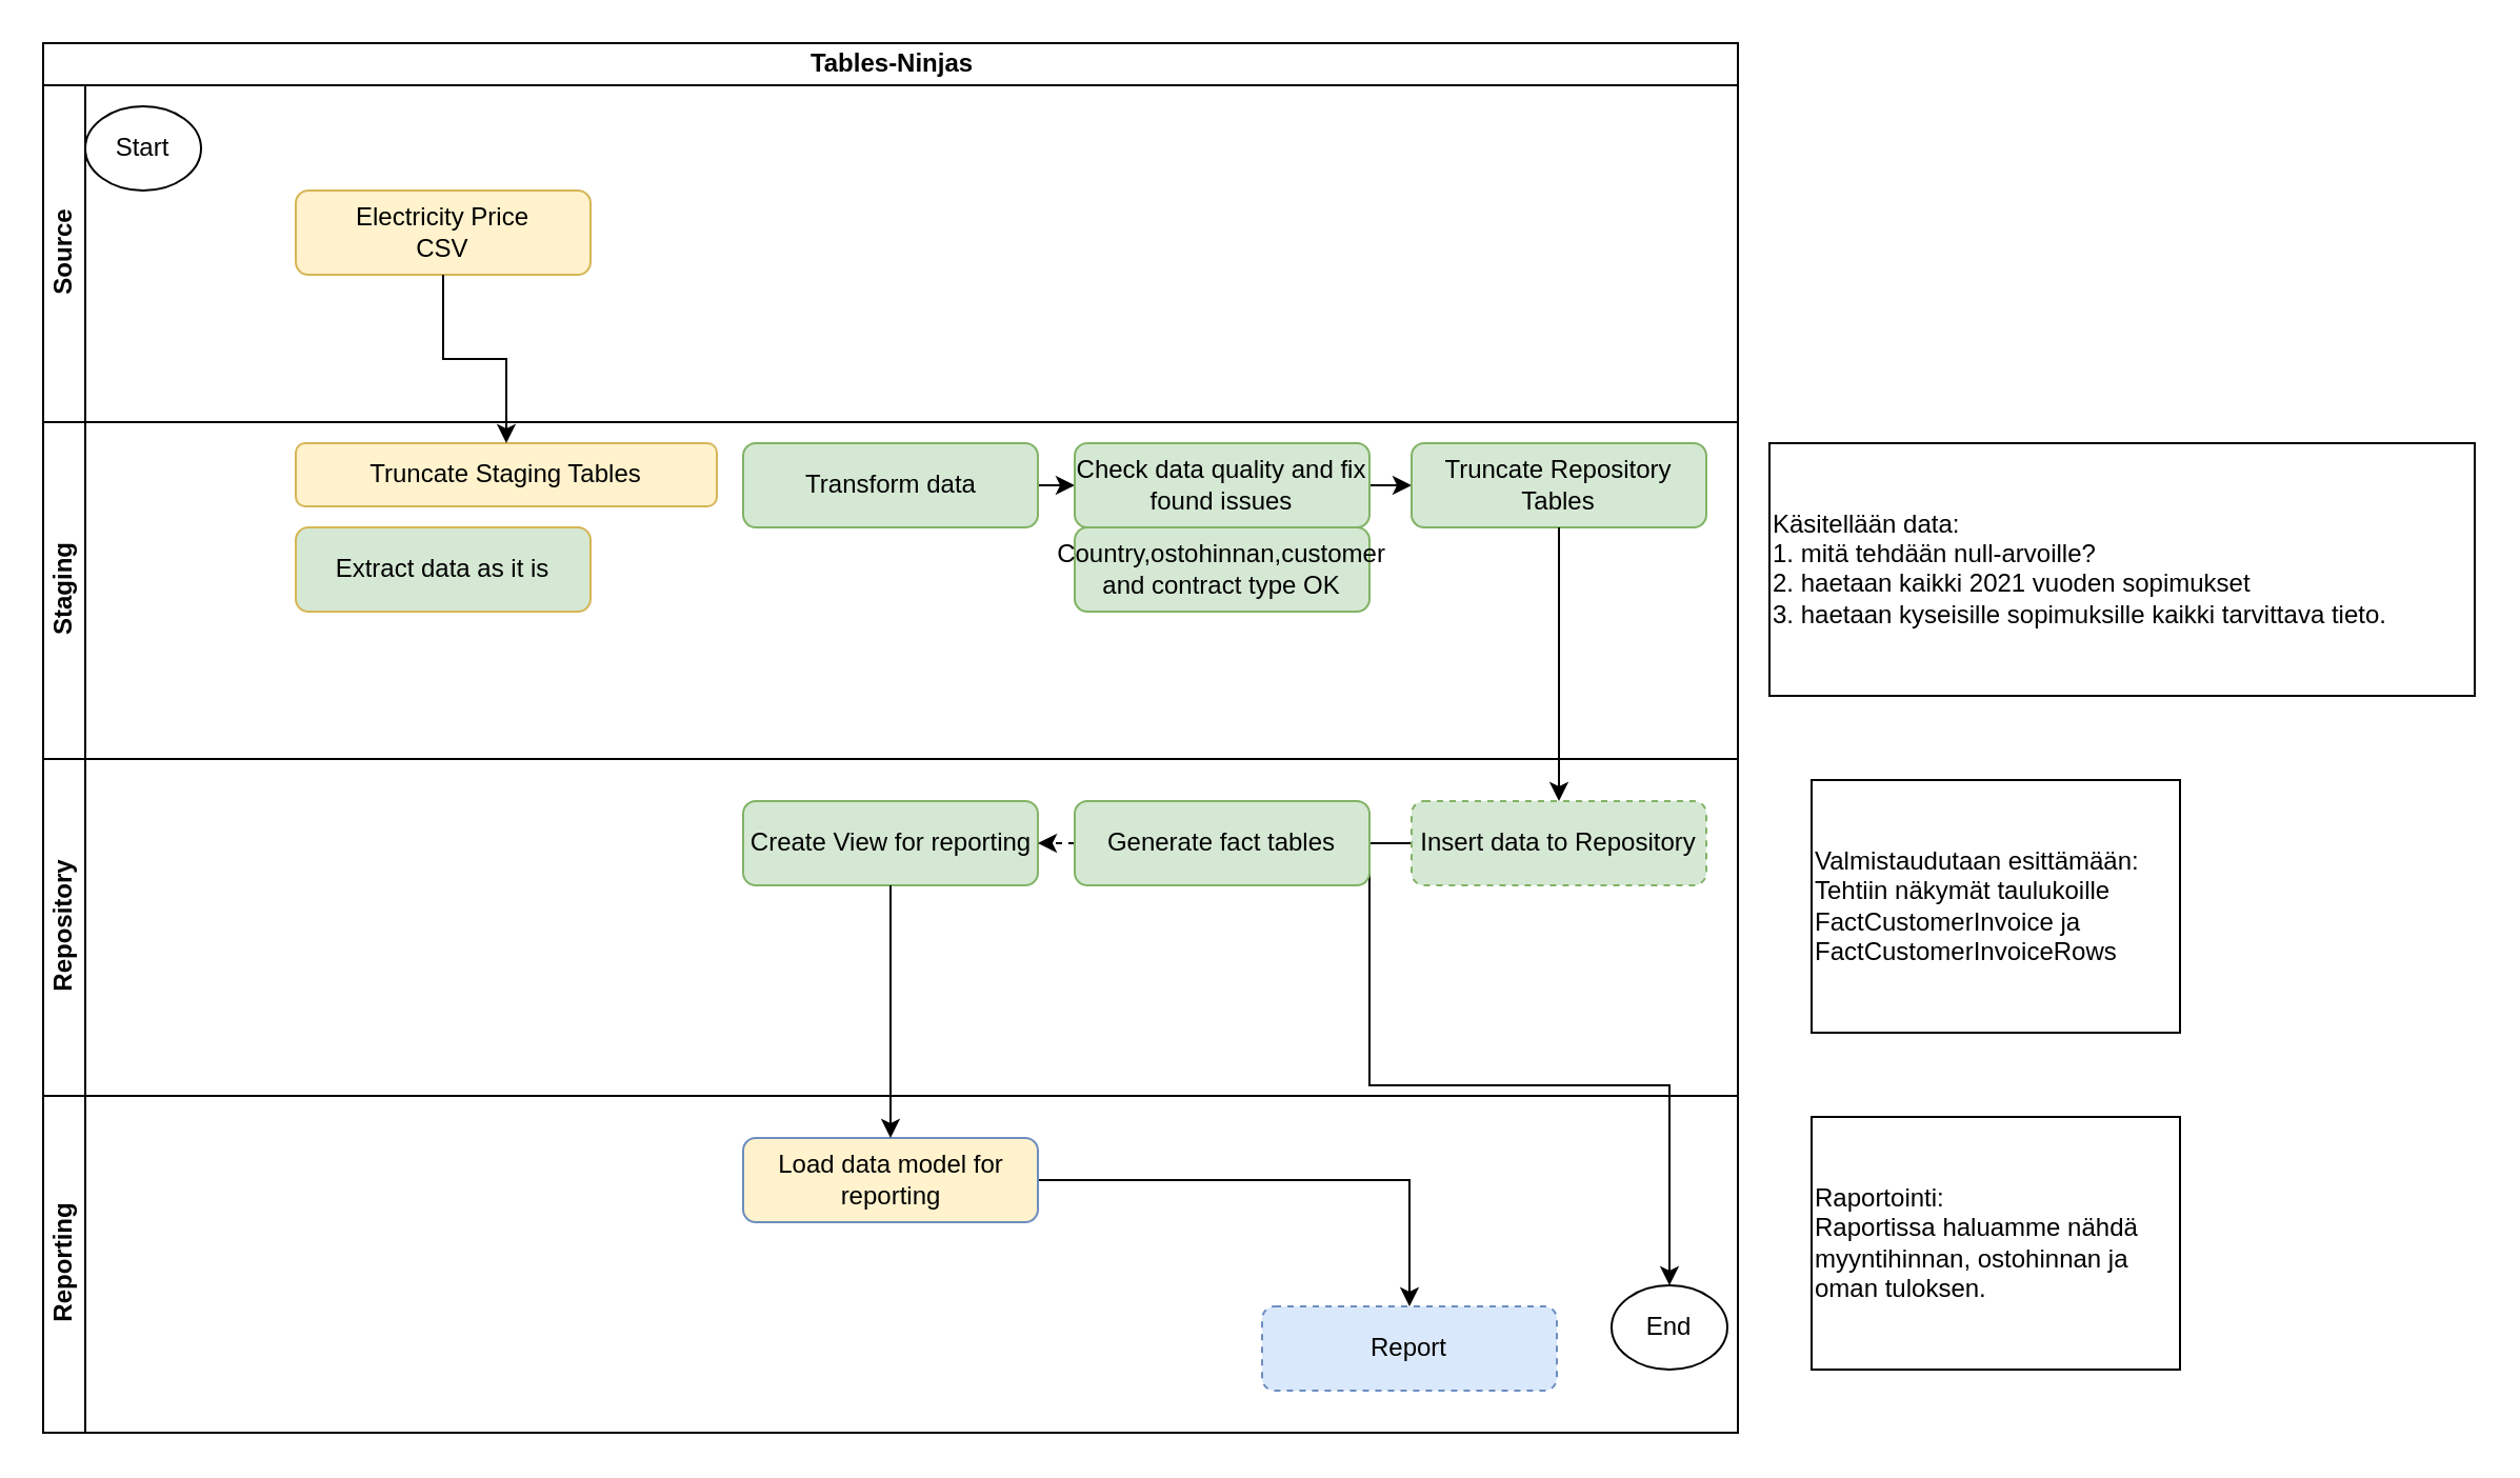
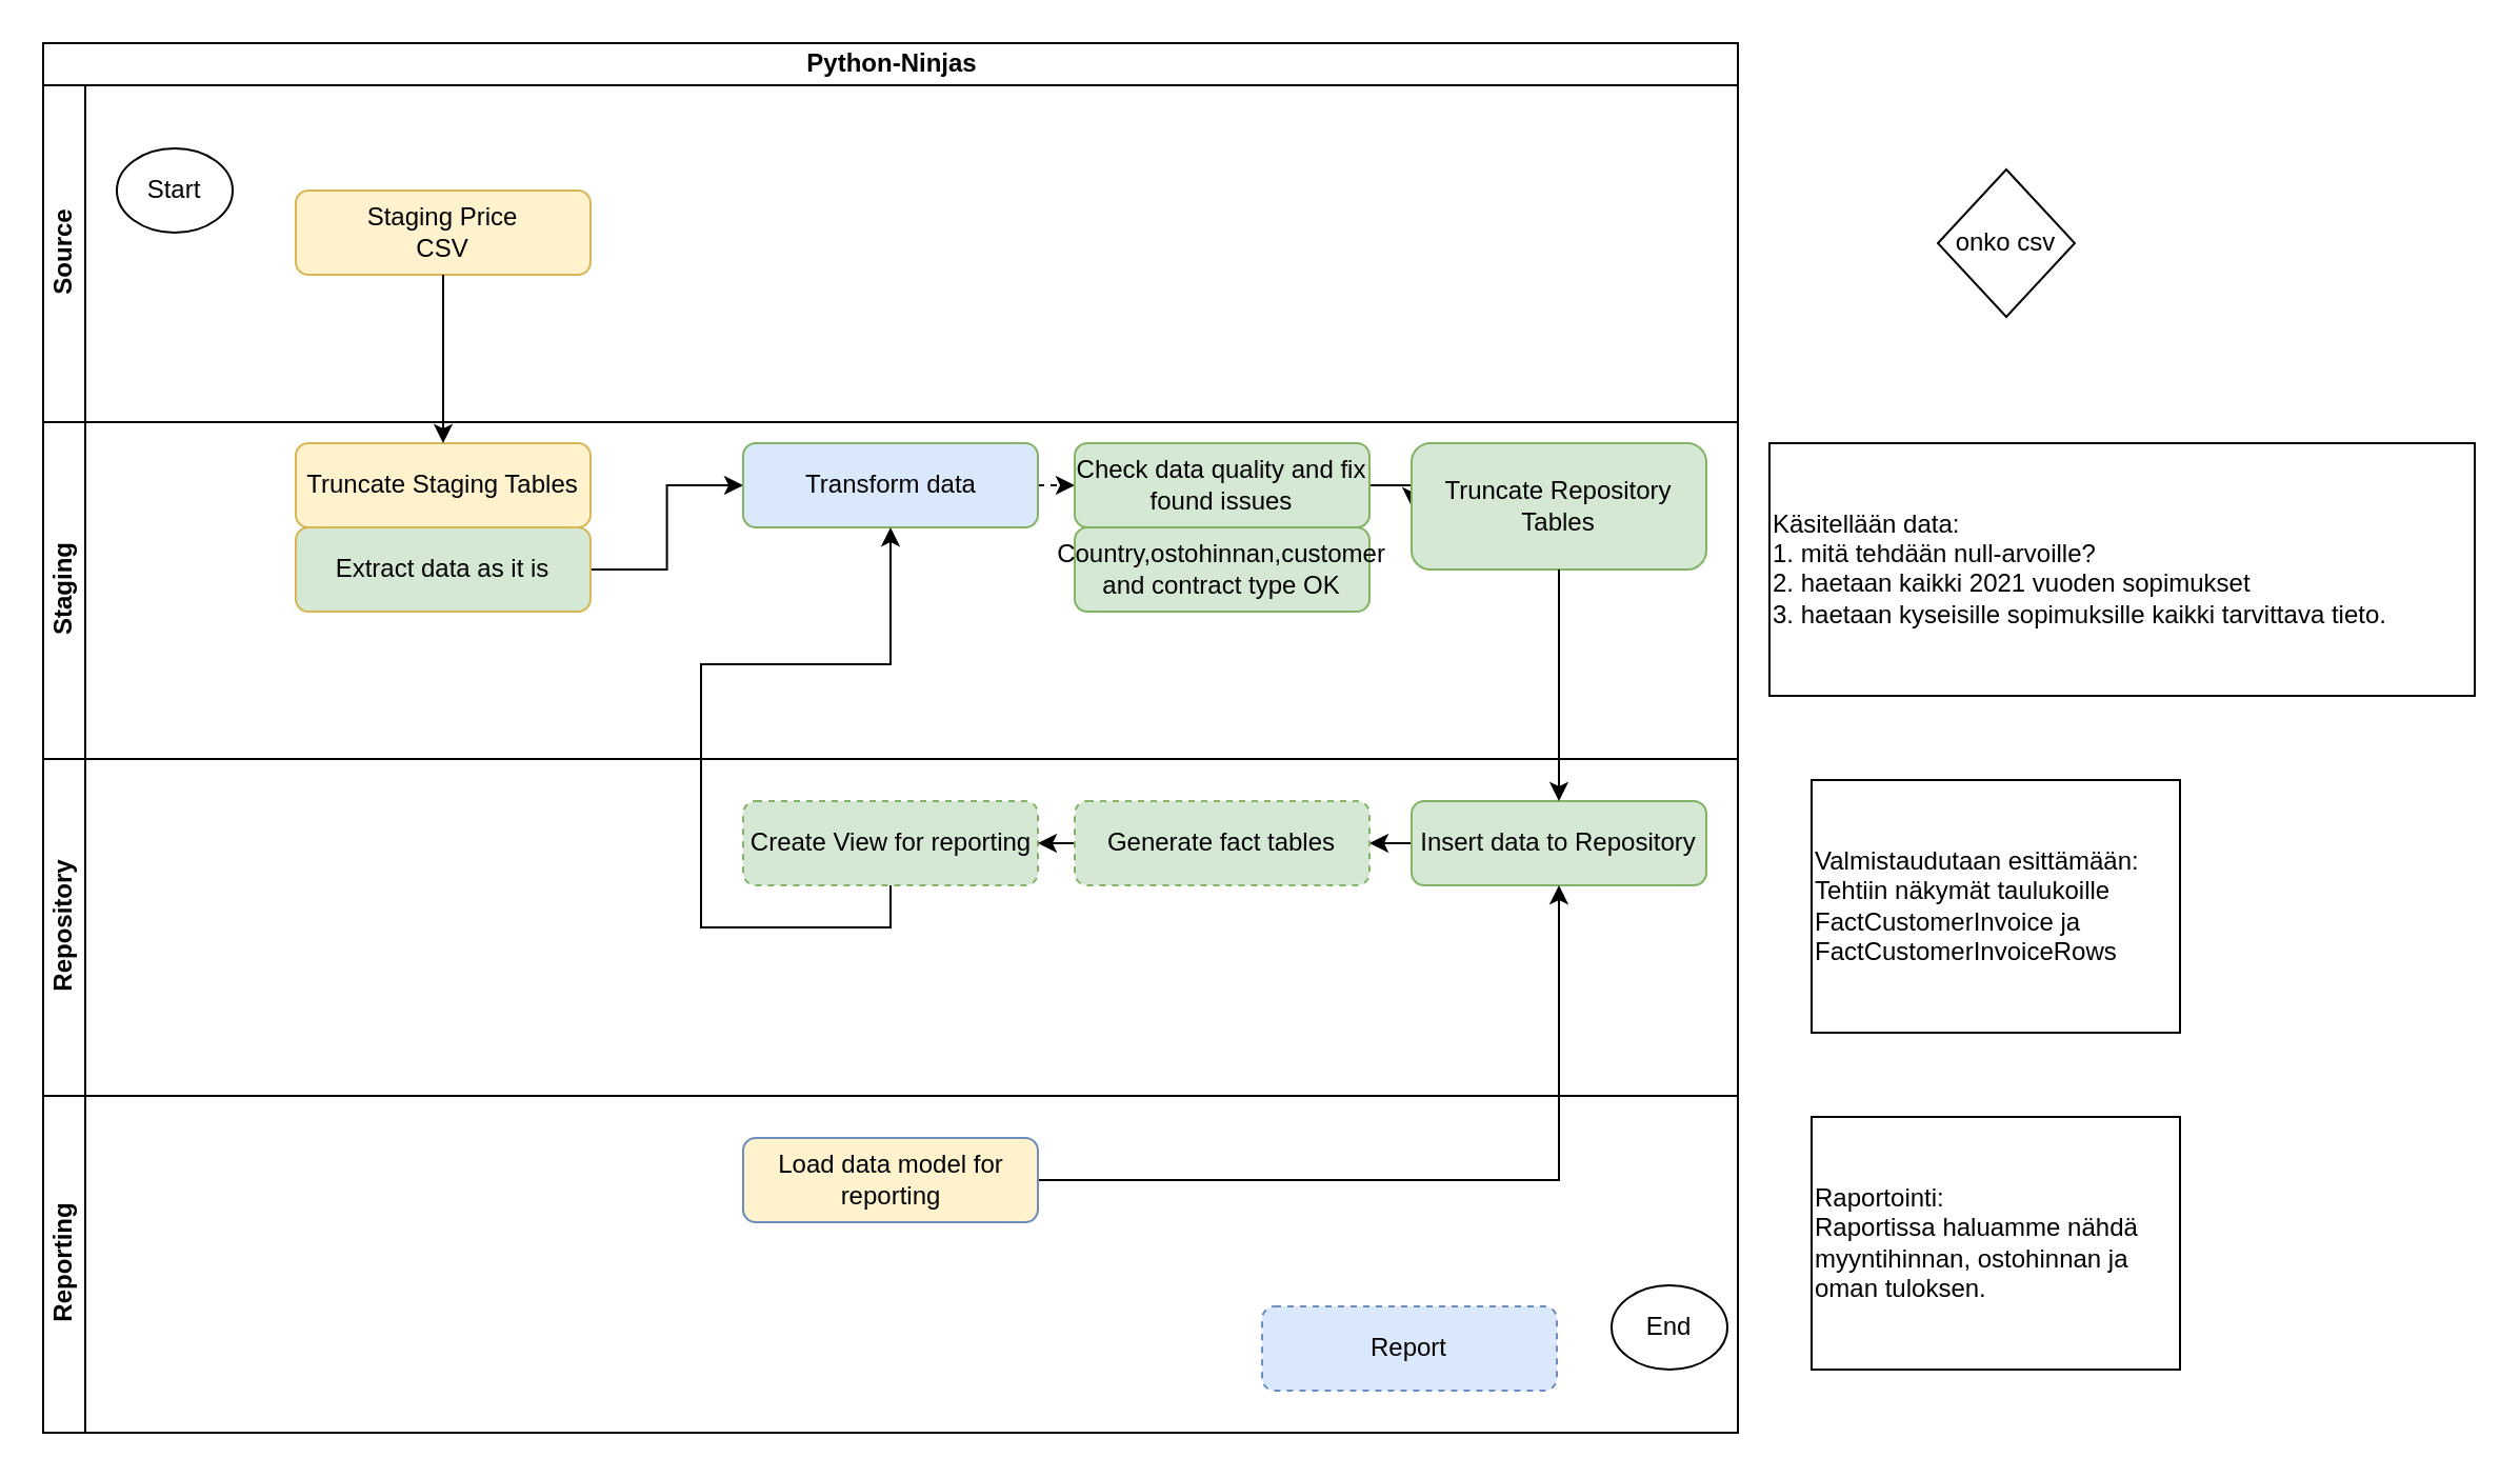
- <mxCell id="2" value="Tables-Ninjas" style="swimlane;childLayout=stackLayout;resizeParent=1;resizeParentMax=0;horizontal=1;startSize=20;horizontalStack=0;html=1;swimlaneFillColor=none;gradientDirection=radial;" parent="1" vertex="1"><mxGeometry x="20" y="20" width="805" height="660" as="geometry" /></mxCell>
+ <mxCell id="2" value="Python-Ninjas" style="swimlane;childLayout=stackLayout;resizeParent=1;resizeParentMax=0;horizontal=1;startSize=20;horizontalStack=0;html=1;swimlaneFillColor=none;gradientDirection=radial;" parent="1" vertex="1"><mxGeometry x="20" y="20" width="805" height="660" as="geometry" /></mxCell>
- <mxCell id="4" value="Start" style="ellipse;whiteSpace=wrap;html=1;fillColor=default;" parent="3" vertex="1"><mxGeometry x="20" y="10" width="55" height="40" as="geometry" /></mxCell>
+ <mxCell id="4" value="Start" style="ellipse;whiteSpace=wrap;html=1;fillColor=default;" parent="3" vertex="1"><mxGeometry x="35" y="30" width="55" height="40" as="geometry" /></mxCell>
- <mxCell id="5" value="Electricity Price&lt;div&gt;CSV&lt;/div&gt;" style="rounded=1;whiteSpace=wrap;html=1;fillColor=#fff2cc;strokeColor=#d6b656;" parent="3" vertex="1"><mxGeometry x="120" y="50" width="140" height="40" as="geometry" /></mxCell>
+ <mxCell id="5" value="Staging Price&lt;div&gt;CSV&lt;/div&gt;" style="rounded=1;whiteSpace=wrap;html=1;fillColor=#fff2cc;strokeColor=#d6b656;" parent="3" vertex="1"><mxGeometry x="120" y="50" width="140" height="40" as="geometry" /></mxCell>
+ <mxCell id="30" value="onko csv" style="rhombus;whiteSpace=wrap;html=1;" parent="1" vertex="1"><mxGeometry x="920" y="80" width="65" height="70" as="geometry" /></mxCell>
- <mxCell id="13" value="Truncate Staging Tables" style="rounded=1;whiteSpace=wrap;html=1;fillColor=#fff2cc;strokeColor=#d6b656;" parent="6" vertex="1"><mxGeometry x="120" y="10" width="200" height="30" as="geometry" /></mxCell>
+ <mxCell id="13" value="Truncate Staging Tables" style="rounded=1;whiteSpace=wrap;html=1;fillColor=#fff2cc;strokeColor=#d6b656;" parent="6" vertex="1"><mxGeometry x="120" y="10" width="140" height="40" as="geometry" /></mxCell>
- <mxCell id="10" value="Transform data" style="rounded=1;whiteSpace=wrap;html=1;fillColor=#d5e8d4;strokeColor=#82b366;" parent="6" vertex="1"><mxGeometry x="332.5" y="10" width="140" height="40" as="geometry" /></mxCell>
+ <mxCell id="10" value="Transform data" style="rounded=1;whiteSpace=wrap;html=1;fillColor=#dae8fc;strokeColor=#82b366;" parent="6" vertex="1"><mxGeometry x="332.5" y="10" width="140" height="40" as="geometry" /></mxCell>
- <mxCell id="9" style="edgeStyle=orthogonalEdgeStyle;rounded=0;orthogonalLoop=1;jettySize=auto;html=1;exitX=1;exitY=0.5;exitDx=0;exitDy=0;entryX=0;entryY=0.5;entryDx=0;entryDy=0;" parent="6" source="10" target="12" edge="1"><mxGeometry relative="1" as="geometry" /></mxCell>
+ <mxCell id="9" style="edgeStyle=orthogonalEdgeStyle;rounded=0;orthogonalLoop=1;jettySize=auto;html=1;exitX=1;exitY=0.5;exitDx=0;exitDy=0;entryX=0;entryY=0.5;entryDx=0;entryDy=0;dashed=1;" parent="6" source="10" target="12" edge="1"><mxGeometry relative="1" as="geometry" /></mxCell>
- <mxCell id="14" value="Truncate Repository Tables" style="rounded=1;whiteSpace=wrap;html=1;fillColor=#d5e8d4;strokeColor=#82b366;" parent="6" vertex="1"><mxGeometry x="650" y="10" width="140" height="40" as="geometry" /></mxCell>
+ <mxCell id="14" value="Truncate Repository Tables" style="rounded=1;whiteSpace=wrap;html=1;fillColor=#d5e8d4;strokeColor=#82b366;" parent="6" vertex="1"><mxGeometry x="650" y="10" width="140" height="60" as="geometry" /></mxCell>
+ <mxCell id="7" style="edgeStyle=orthogonalEdgeStyle;rounded=0;orthogonalLoop=1;jettySize=auto;html=1;exitX=1;exitY=0.5;exitDx=0;exitDy=0;entryX=0;entryY=0.5;entryDx=0;entryDy=0;" parent="6" source="8" target="10" edge="1"><mxGeometry relative="1" as="geometry" /></mxCell>
- <mxCell id="17" value="Create View for reporting" style="rounded=1;whiteSpace=wrap;html=1;fillColor=#d5e8d4;strokeColor=#82b366;" parent="16" vertex="1"><mxGeometry x="332.5" y="20" width="140" height="40" as="geometry" /></mxCell>
+ <mxCell id="17" value="Create View for reporting" style="rounded=1;whiteSpace=wrap;html=1;fillColor=#d5e8d4;strokeColor=#82b366;dashed=1;" parent="16" vertex="1"><mxGeometry x="332.5" y="20" width="140" height="40" as="geometry" /></mxCell>
- <mxCell id="20" style="edgeStyle=orthogonalEdgeStyle;rounded=0;orthogonalLoop=1;jettySize=auto;html=1;exitX=0;exitY=0.5;exitDx=0;exitDy=0;entryX=1;entryY=0.5;entryDx=0;entryDy=0;dashed=1;" parent="16" source="21" target="17" edge="1"><mxGeometry relative="1" as="geometry" /></mxCell>
+ <mxCell id="20" style="edgeStyle=orthogonalEdgeStyle;rounded=0;orthogonalLoop=1;jettySize=auto;html=1;exitX=0;exitY=0.5;exitDx=0;exitDy=0;entryX=1;entryY=0.5;entryDx=0;entryDy=0;" parent="16" source="21" target="17" edge="1"><mxGeometry relative="1" as="geometry" /></mxCell>
- <mxCell id="21" value="Generate fact tables" style="rounded=1;whiteSpace=wrap;html=1;fillColor=#d5e8d4;strokeColor=#82b366;" parent="16" vertex="1"><mxGeometry x="490" y="20" width="140" height="40" as="geometry" /></mxCell>
+ <mxCell id="21" value="Generate fact tables" style="rounded=1;whiteSpace=wrap;html=1;fillColor=#d5e8d4;strokeColor=#82b366;dashed=1;" parent="16" vertex="1"><mxGeometry x="490" y="20" width="140" height="40" as="geometry" /></mxCell>
- <mxCell id="19" value="Insert data to Repository" style="rounded=1;whiteSpace=wrap;html=1;fillColor=#d5e8d4;strokeColor=#82b366;dashed=1;" parent="16" vertex="1"><mxGeometry x="650" y="20" width="140" height="40" as="geometry" /></mxCell>
+ <mxCell id="19" value="Insert data to Repository" style="rounded=1;whiteSpace=wrap;html=1;fillColor=#d5e8d4;strokeColor=#82b366;" parent="16" vertex="1"><mxGeometry x="650" y="20" width="140" height="40" as="geometry" /></mxCell>
- <mxCell id="29" style="edgeStyle=orthogonalEdgeStyle;rounded=0;orthogonalLoop=1;jettySize=auto;html=1;exitX=0.5;exitY=1;exitDx=0;exitDy=0;entryX=0.5;entryY=0;entryDx=0;entryDy=0;" parent="2" source="17" target="24" edge="1"><mxGeometry relative="1" as="geometry" /></mxCell>
+ <mxCell id="29" style="edgeStyle=orthogonalEdgeStyle;rounded=0;orthogonalLoop=1;jettySize=auto;html=1;exitX=0.5;exitY=1;exitDx=0;exitDy=0;" parent="2" source="17" target="10" edge="1"><mxGeometry relative="1" as="geometry" /></mxCell>
- <mxCell id="18" style="edgeStyle=orthogonalEdgeStyle;rounded=0;orthogonalLoop=1;jettySize=auto;html=1;exitX=0;exitY=0.5;exitDx=0;exitDy=0;" parent="16" source="19" target="26" edge="1"><mxGeometry relative="1" as="geometry" /></mxCell>
+ <mxCell id="18" style="edgeStyle=orthogonalEdgeStyle;rounded=0;orthogonalLoop=1;jettySize=auto;html=1;exitX=0;exitY=0.5;exitDx=0;exitDy=0;entryX=1;entryY=0.5;entryDx=0;entryDy=0;" parent="16" source="19" target="21" edge="1"><mxGeometry relative="1" as="geometry" /></mxCell>
- <mxCell id="23" style="edgeStyle=orthogonalEdgeStyle;rounded=0;orthogonalLoop=1;jettySize=auto;html=1;entryX=0.5;entryY=0;entryDx=0;entryDy=0;" parent="22" source="24" target="25" edge="1"><mxGeometry relative="1" as="geometry" /></mxCell>
+ <mxCell id="23" style="edgeStyle=orthogonalEdgeStyle;rounded=0;orthogonalLoop=1;jettySize=auto;html=1;" parent="22" source="24" target="19" edge="1"><mxGeometry relative="1" as="geometry" /></mxCell>
